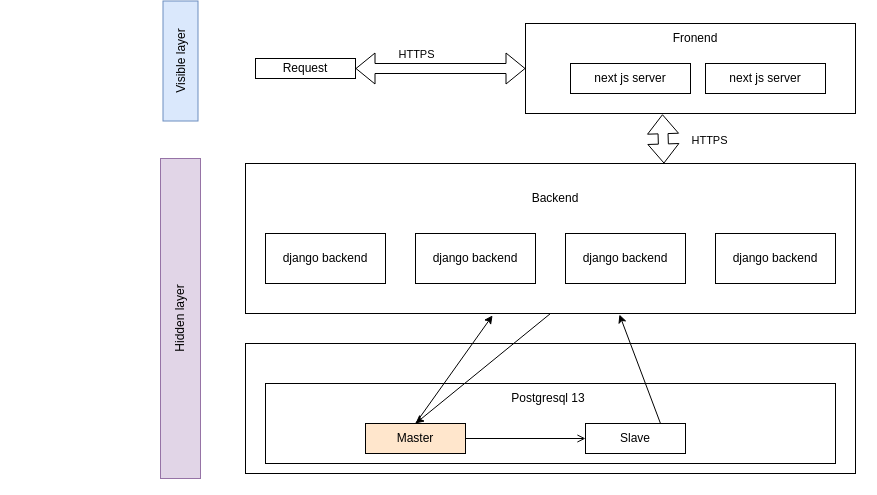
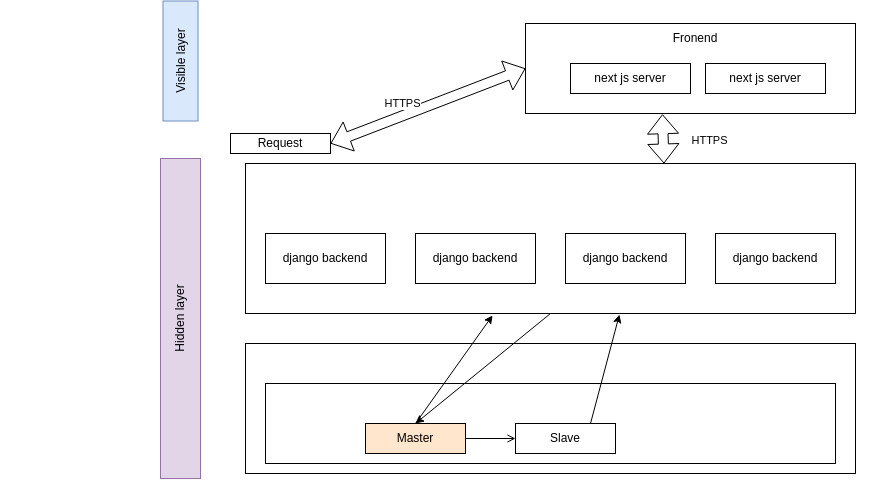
- <mxCell id="11" value="Request" style="rounded=0;whiteSpace=wrap;html=1;" vertex="1" parent="1"><mxGeometry x="255" y="55" width="100" height="20" as="geometry" /></mxCell>
+ <mxCell id="11" value="Request" style="rounded=0;whiteSpace=wrap;html=1;" vertex="1" parent="1"><mxGeometry x="230" y="130" width="100" height="20" as="geometry" /></mxCell>
- <mxCell id="6" value="Backend" style="text;html=1;strokeColor=none;fillColor=none;align=center;verticalAlign=middle;whiteSpace=wrap;rounded=0;" vertex="1" parent="1"><mxGeometry x="455" y="180" width="200" height="30" as="geometry" /></mxCell>
- <mxCell id="14" value="Postgresql 13" style="text;html=1;strokeColor=none;fillColor=none;align=center;verticalAlign=middle;whiteSpace=wrap;rounded=0;" vertex="1" parent="1"><mxGeometry x="492.5" y="380" width="110" height="30" as="geometry" /></mxCell>
- <mxCell id="17" value="Slave" style="rounded=0;whiteSpace=wrap;html=1;" vertex="1" parent="1"><mxGeometry x="585" y="420" width="100" height="30" as="geometry" /></mxCell>
+ <mxCell id="17" value="Slave" style="rounded=0;whiteSpace=wrap;html=1;" vertex="1" parent="1"><mxGeometry x="515" y="420" width="100" height="30" as="geometry" /></mxCell>
